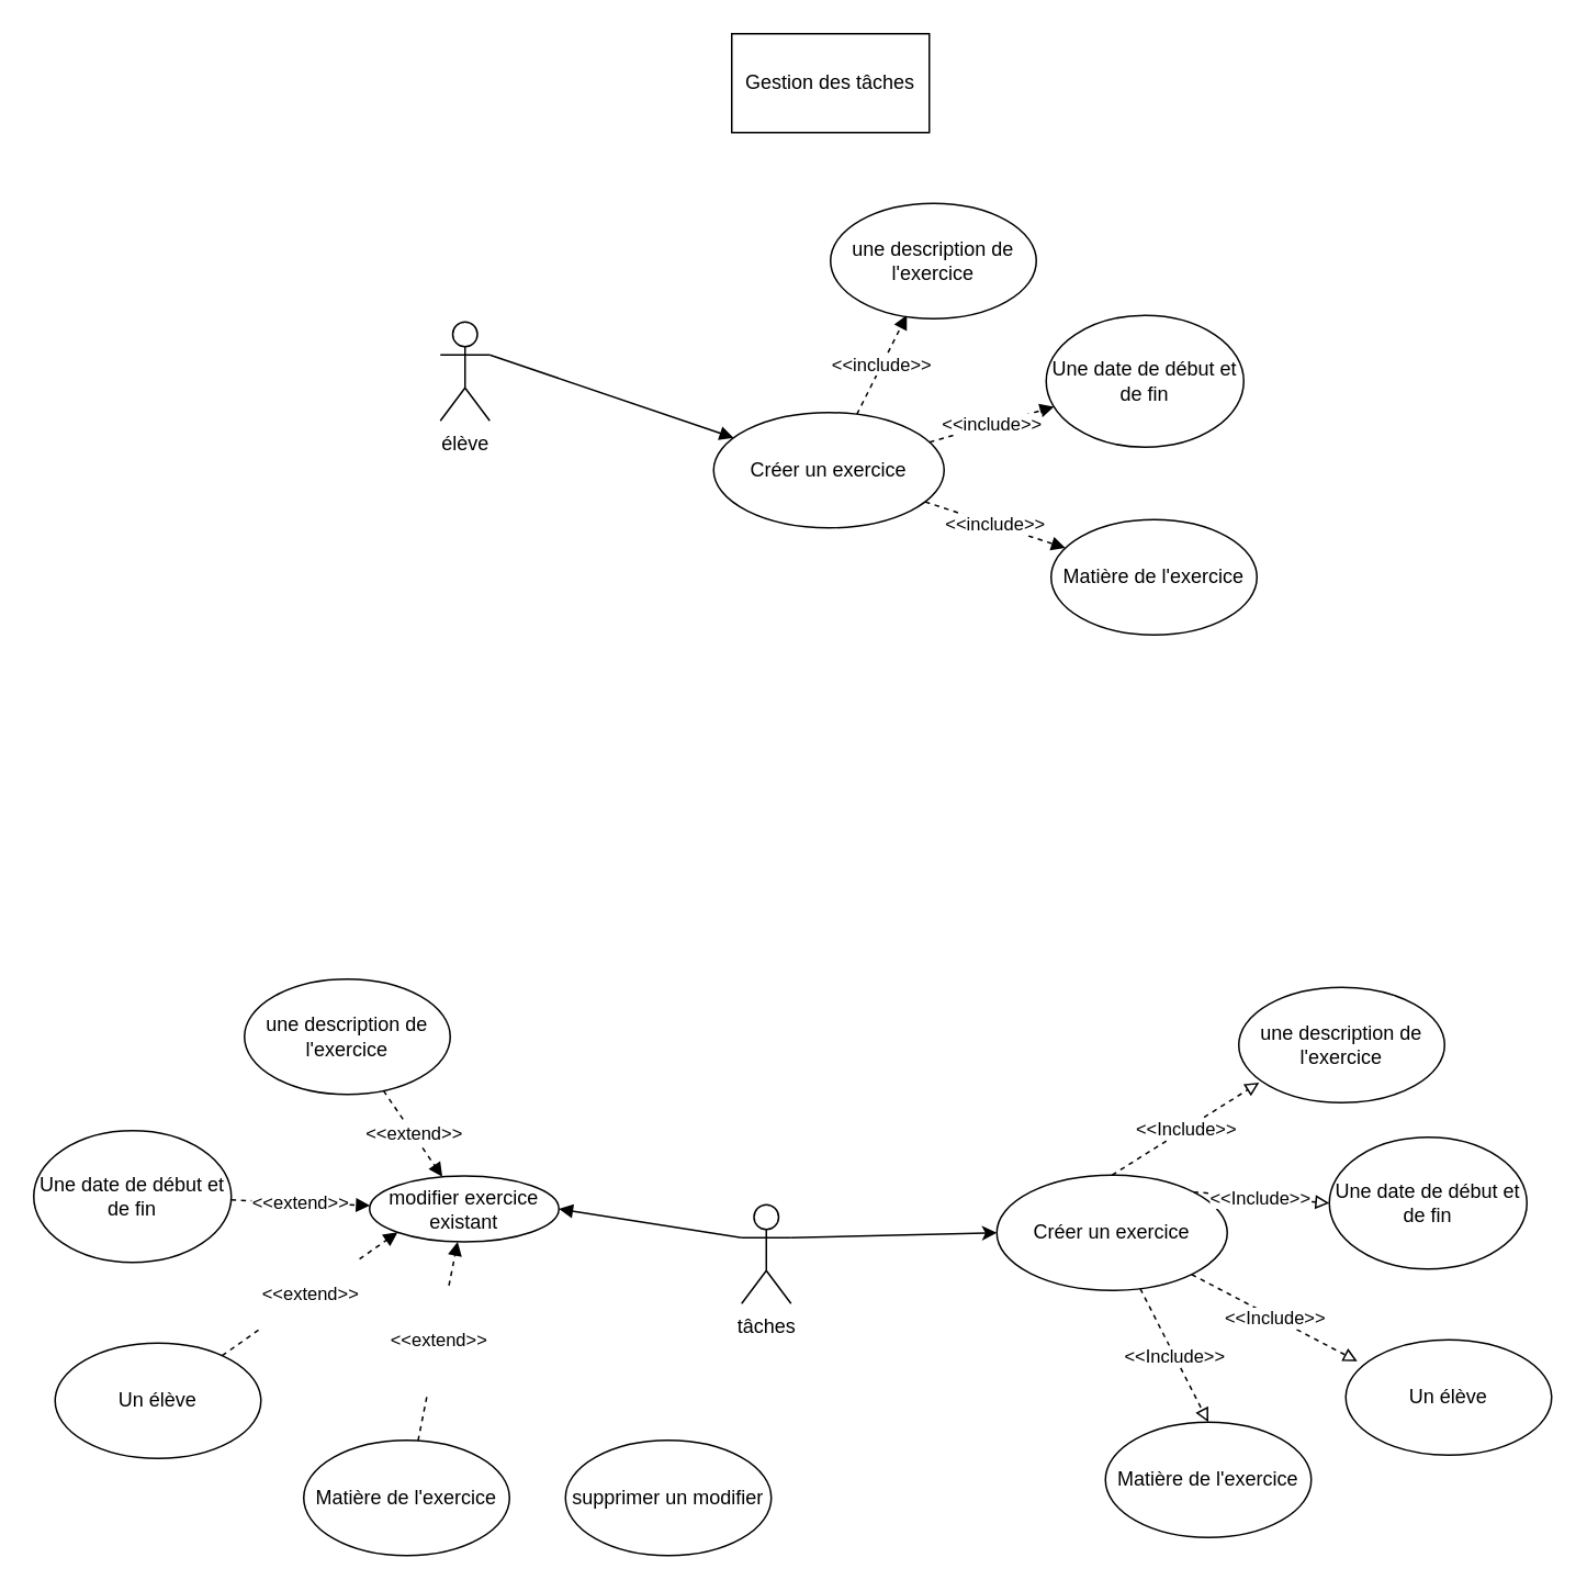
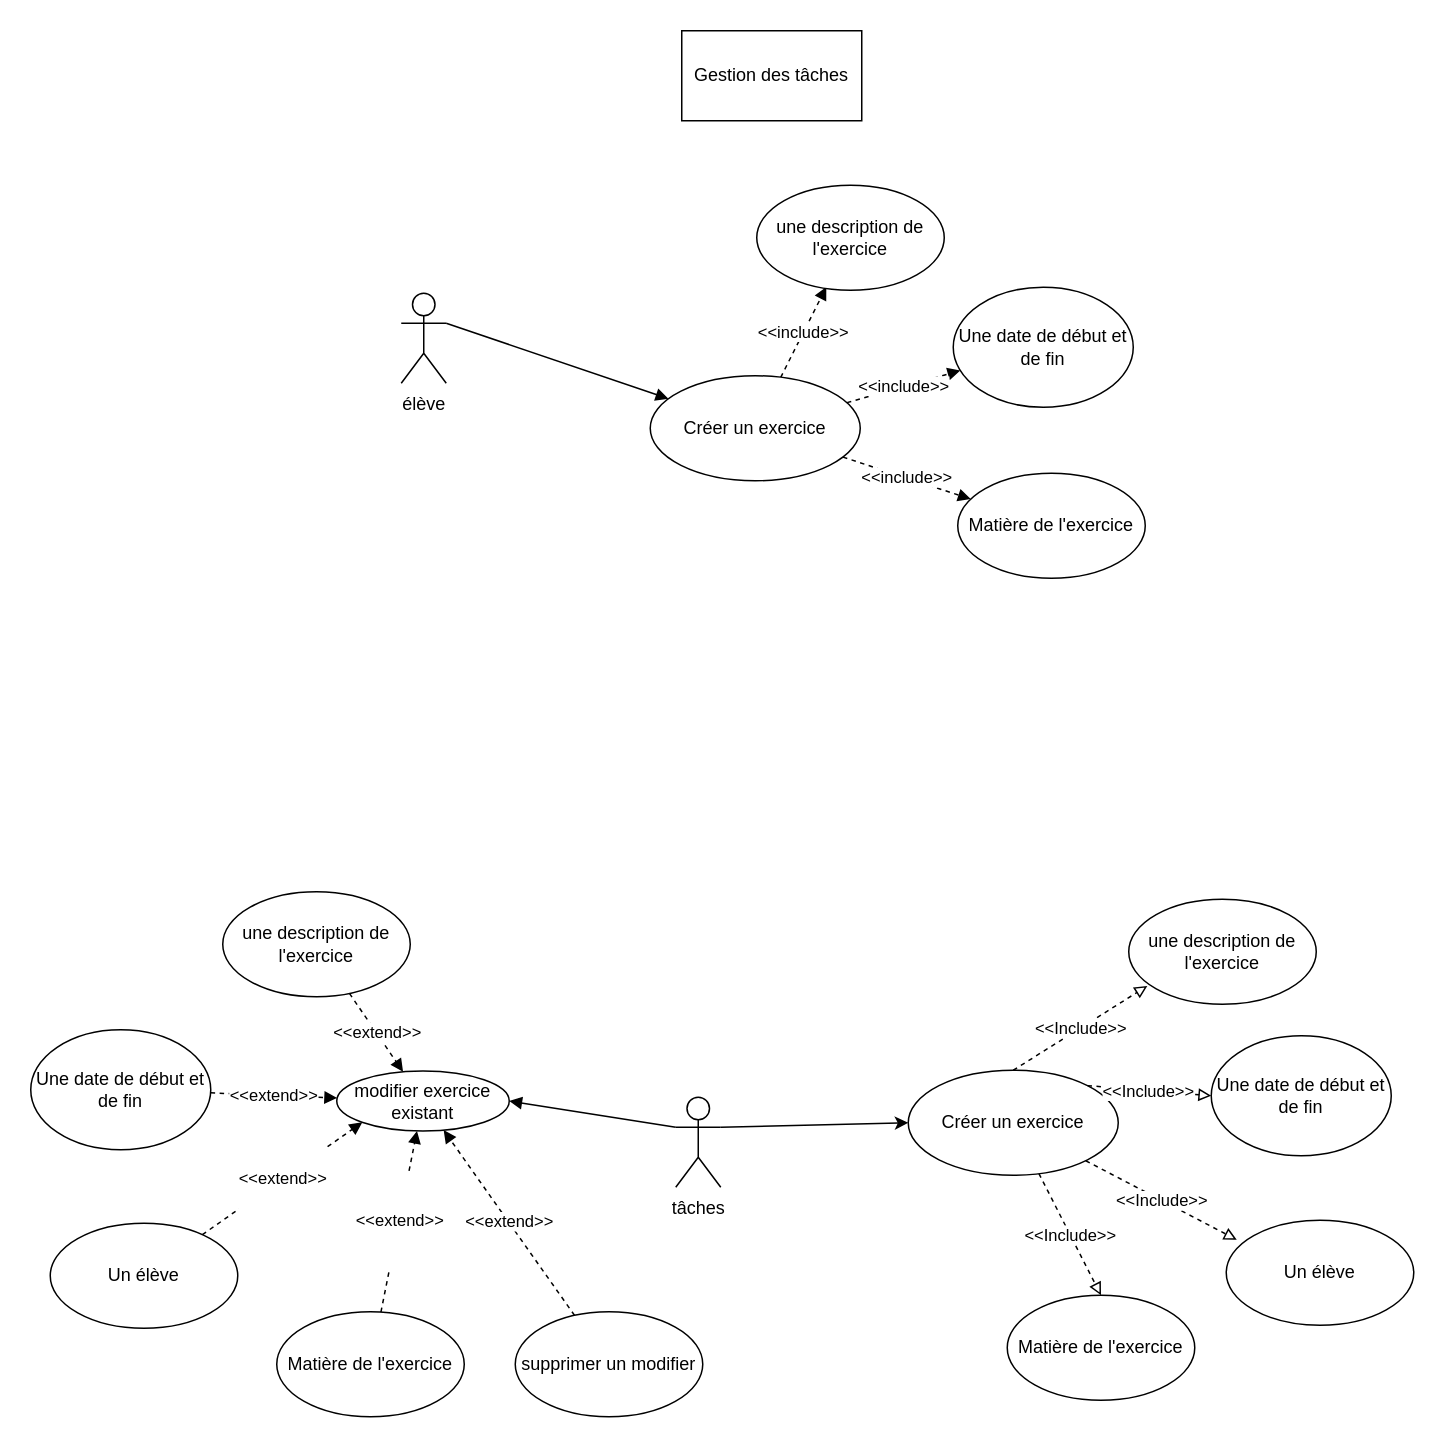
- <mxCell id="2" value="Gestion des tâches" style="rounded=0;whiteSpace=wrap;html=1;" parent="1" vertex="1"><mxGeometry x="444" y="20" width="120" height="60" as="geometry" /></mxCell>
+ <mxCell id="2" value="Gestion des tâches" style="rounded=0;whiteSpace=wrap;html=1;" parent="1" vertex="1"><mxGeometry x="454" y="20" width="120" height="60" as="geometry" /></mxCell>
+ <mxCell id="33" value="&amp;lt;&amp;lt;extend&amp;gt;&amp;gt;" style="edgeStyle=none;rounded=0;orthogonalLoop=1;jettySize=auto;html=1;dashed=1;endArrow=block;endFill=1;" edge="1" parent="1" source="34" target="14"><mxGeometry relative="1" as="geometry" /></mxCell>
